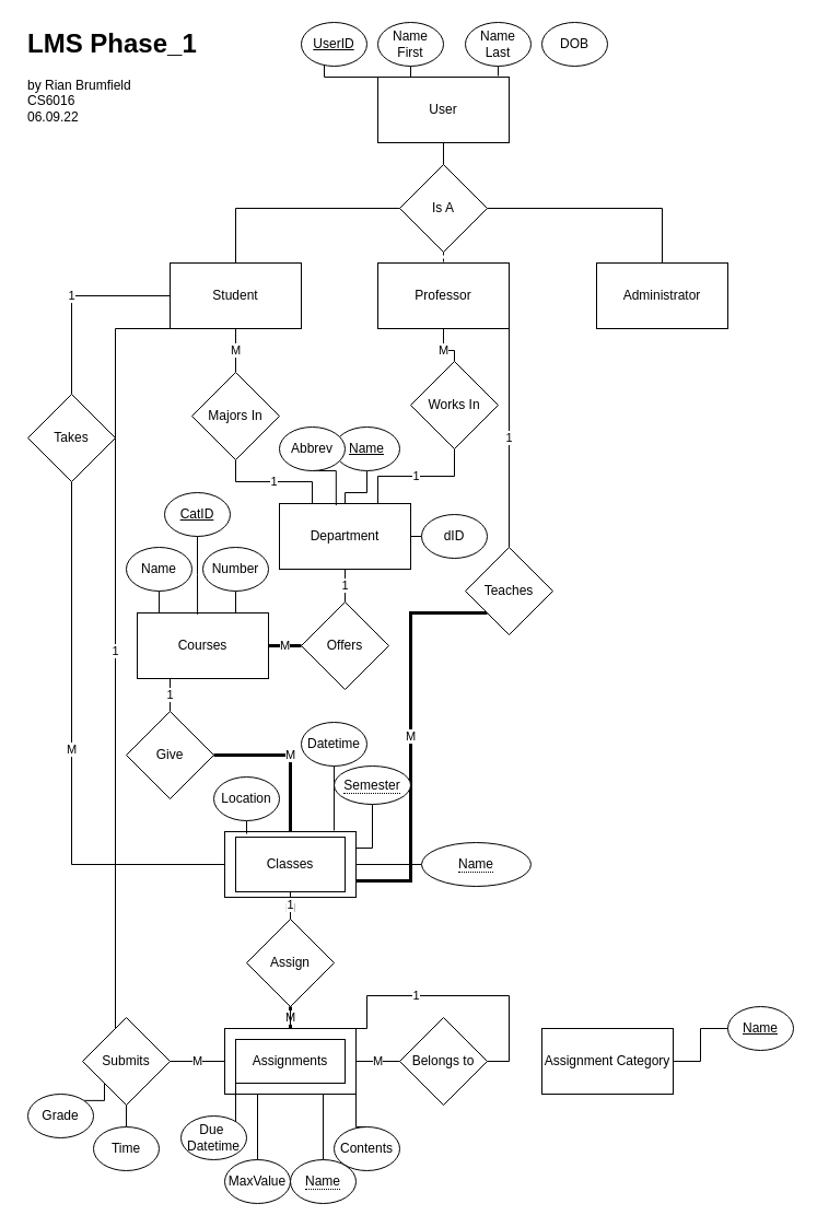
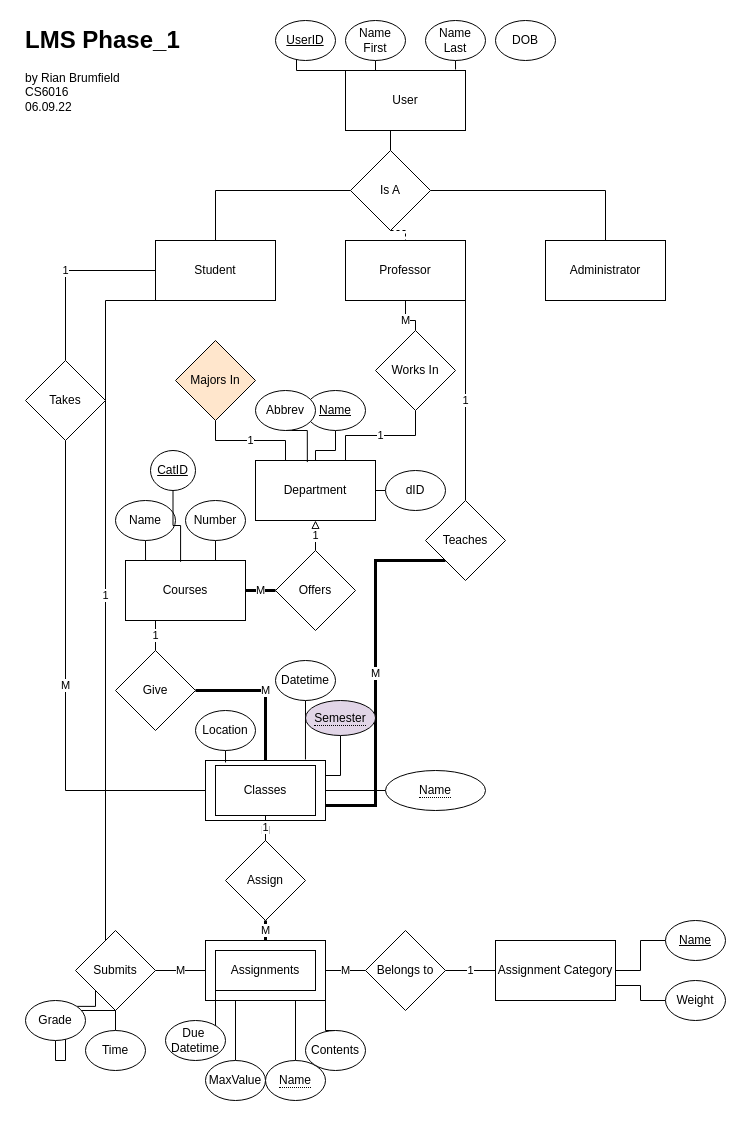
- <mxCell id="16" value="Is A" style="rhombus;whiteSpace=wrap;html=1;" vertex="1" parent="1"><mxGeometry x="365" y="150" width="80" height="80" as="geometry" /></mxCell>
+ <mxCell id="16" value="Is A" style="rhombus;whiteSpace=wrap;html=1;" vertex="1" parent="1"><mxGeometry x="350" y="150" width="80" height="80" as="geometry" /></mxCell>
- <mxCell id="4" value="M" style="edgeStyle=orthogonalEdgeStyle;rounded=0;orthogonalLoop=1;jettySize=auto;html=1;exitX=0.5;exitY=1;exitDx=0;exitDy=0;entryX=0.5;entryY=0;entryDx=0;entryDy=0;endArrow=none;endFill=0;" edge="1" parent="1" source="7" target="18"><mxGeometry relative="1" as="geometry" /></mxCell>
- <mxCell id="18" value="Majors In" style="rhombus;whiteSpace=wrap;html=1;" vertex="1" parent="1"><mxGeometry x="175" y="340" width="80" height="80" as="geometry" /></mxCell>
+ <mxCell id="18" value="Majors In" style="rhombus;whiteSpace=wrap;html=1;fillColor=#ffe6cc;" vertex="1" parent="1"><mxGeometry x="175" y="340" width="80" height="80" as="geometry" /></mxCell>
- <mxCell id="69" value="CatID" style="ellipse;whiteSpace=wrap;html=1;fontStyle=4" vertex="1" parent="1"><mxGeometry x="150" y="450" width="60" height="40" as="geometry" /></mxCell>
+ <mxCell id="69" value="CatID" style="ellipse;whiteSpace=wrap;html=1;fontStyle=4" vertex="1" parent="1"><mxGeometry x="150" y="450" width="45" height="40" as="geometry" /></mxCell>
- <mxCell id="21" value="1" style="edgeStyle=orthogonalEdgeStyle;rounded=0;orthogonalLoop=1;jettySize=auto;html=1;endArrow=none;endFill=0;" edge="1" parent="1" source="23" target="12"><mxGeometry relative="1" as="geometry" /></mxCell>
+ <mxCell id="21" value="1" style="edgeStyle=orthogonalEdgeStyle;rounded=0;orthogonalLoop=1;jettySize=auto;html=1;endArrow=block;endFill=0;" edge="1" parent="1" source="23" target="12"><mxGeometry relative="1" as="geometry" /></mxCell>
- <mxCell id="79" value="&lt;span style=&quot;border-bottom: 1px dotted&quot;&gt;Semester&lt;/span&gt;" style="ellipse;whiteSpace=wrap;html=1;align=center;" vertex="1" parent="1"><mxGeometry x="305" y="700" width="70" height="35" as="geometry" /></mxCell>
+ <mxCell id="79" value="&lt;span style=&quot;border-bottom: 1px dotted&quot;&gt;Semester&lt;/span&gt;" style="ellipse;whiteSpace=wrap;html=1;align=center;fillColor=#e1d5e7;" vertex="1" parent="1"><mxGeometry x="305" y="700" width="70" height="35" as="geometry" /></mxCell>
- <mxCell id="41" value="1" style="edgeStyle=orthogonalEdgeStyle;rounded=0;orthogonalLoop=1;jettySize=auto;html=1;exitX=1;exitY=0.5;exitDx=0;exitDy=0;endArrow=none;endFill=0;strokeWidth=1;" edge="1" parent="1" source="42" target="39"><mxGeometry relative="1" as="geometry" /></mxCell>
+ <mxCell id="41" value="1" style="edgeStyle=orthogonalEdgeStyle;rounded=0;orthogonalLoop=1;jettySize=auto;html=1;exitX=1;exitY=0.5;exitDx=0;exitDy=0;entryX=0;entryY=0.5;entryDx=0;entryDy=0;endArrow=none;endFill=0;strokeWidth=1;" edge="1" parent="1" source="42" target="36"><mxGeometry relative="1" as="geometry" /></mxCell>
+ <mxCell id="61" style="edgeStyle=orthogonalEdgeStyle;rounded=0;orthogonalLoop=1;jettySize=auto;html=1;exitX=0;exitY=0.5;exitDx=0;exitDy=0;entryX=1;entryY=0.75;entryDx=0;entryDy=0;fontSize=9;endArrow=none;endFill=0;strokeWidth=1;" edge="1" parent="1" source="62" target="36"><mxGeometry relative="1" as="geometry" /></mxCell>
+ <mxCell id="62" value="Weight" style="ellipse;whiteSpace=wrap;html=1;" vertex="1" parent="1"><mxGeometry x="665" y="980" width="60" height="40" as="geometry" /></mxCell>
- <mxCell id="53" style="edgeStyle=orthogonalEdgeStyle;rounded=0;orthogonalLoop=1;jettySize=auto;html=1;exitX=0.5;exitY=0;exitDx=0;exitDy=0;entryX=0.5;entryY=1;entryDx=0;entryDy=0;endArrow=none;endFill=0;strokeWidth=1;" edge="1" parent="1" source="54" target="38"><mxGeometry relative="1" as="geometry" /></mxCell>
+ <mxCell id="53" style="edgeStyle=orthogonalEdgeStyle;rounded=0;orthogonalLoop=1;jettySize=auto;html=1;exitX=0.5;exitY=0;exitDx=0;exitDy=0;endArrow=none;endFill=0;strokeWidth=1;" edge="1" parent="1" source="54" target="58"><mxGeometry relative="1" as="geometry" /></mxCell>
